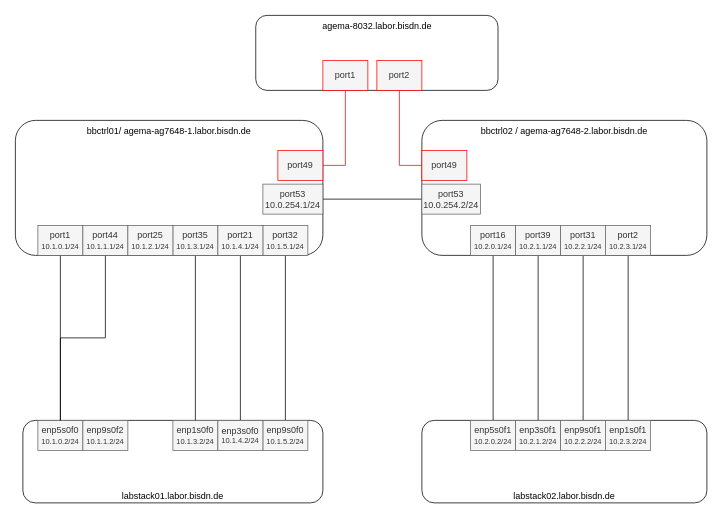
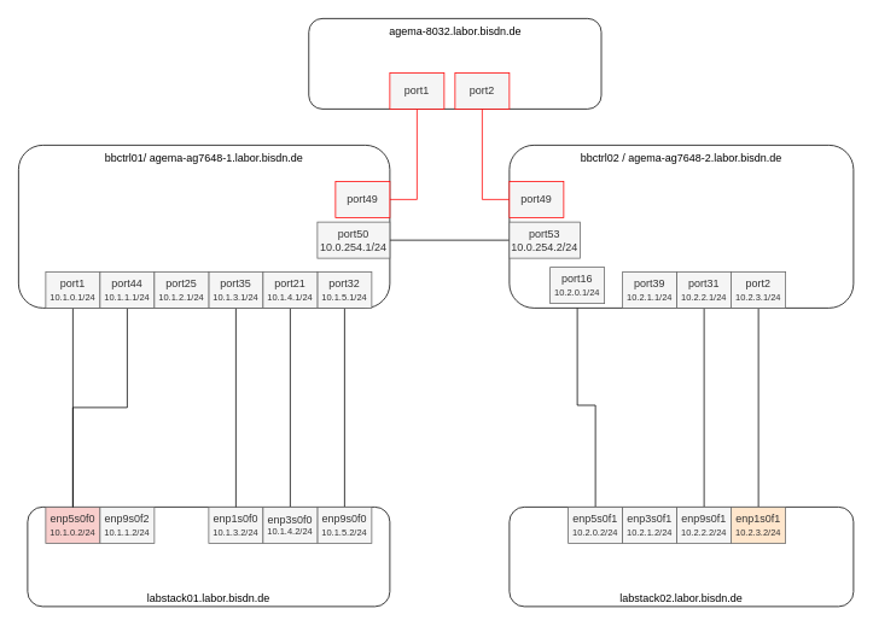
- <mxCell id="35" value="&lt;div&gt;port53&lt;/div&gt;&lt;div&gt;10.0.254.1/24&lt;/div&gt;" style="rounded=0;whiteSpace=wrap;html=1;fillColor=#f5f5f5;strokeColor=#666666;fontColor=#333333;" parent="1" vertex="1"><mxGeometry x="350" y="245" width="80" height="40" as="geometry" /></mxCell>
+ <mxCell id="35" value="&lt;div&gt;port50&lt;/div&gt;&lt;div&gt;10.0.254.1/24&lt;/div&gt;" style="rounded=0;whiteSpace=wrap;html=1;fillColor=#f5f5f5;strokeColor=#666666;fontColor=#333333;" parent="1" vertex="1"><mxGeometry x="350" y="245" width="80" height="40" as="geometry" /></mxCell>
- <mxCell id="21" value="port16&lt;br style=&quot;font-size: 10px&quot;&gt;&lt;font size=&quot;1&quot;&gt;10.2.0.1/24&lt;/font&gt;" style="rounded=0;whiteSpace=wrap;html=1;fillColor=#f5f5f5;strokeColor=#666666;fontColor=#333333;" parent="1" vertex="1"><mxGeometry x="627" y="300" width="60" height="40" as="geometry" /></mxCell>
+ <mxCell id="21" value="port16&lt;br style=&quot;font-size: 10px&quot;&gt;&lt;font size=&quot;1&quot;&gt;10.2.0.1/24&lt;/font&gt;" style="rounded=0;whiteSpace=wrap;html=1;fillColor=#f5f5f5;strokeColor=#666666;fontColor=#333333;" parent="1" vertex="1"><mxGeometry x="607" y="295" width="60" height="40" as="geometry" /></mxCell>
- <mxCell id="6" style="edgeStyle=orthogonalEdgeStyle;rounded=0;orthogonalLoop=1;jettySize=auto;html=1;exitX=0.5;exitY=0;exitDx=0;exitDy=0;entryX=0.5;entryY=1;entryDx=0;entryDy=0;endArrow=none;endFill=0;endSize=18;" parent="1" source="7" target="22" edge="1"><mxGeometry relative="1" as="geometry" /></mxCell>
- <mxCell id="12" value="enp5s0f0&lt;br&gt;&lt;font style=&quot;font-size: 10px&quot;&gt;10.1.0.2/24&lt;/font&gt;" style="rounded=0;whiteSpace=wrap;html=1;fillColor=#f5f5f5;strokeColor=#666666;fontColor=#333333;direction=west;" parent="1" vertex="1"><mxGeometry x="50" y="560" width="60" height="40" as="geometry" /></mxCell>
+ <mxCell id="12" value="enp5s0f0&lt;br&gt;&lt;font style=&quot;font-size: 10px&quot;&gt;10.1.0.2/24&lt;/font&gt;" style="rounded=0;whiteSpace=wrap;html=1;fillColor=#f8cecc;strokeColor=#666666;fontColor=#333333;direction=west;" parent="1" vertex="1"><mxGeometry x="50" y="560" width="60" height="40" as="geometry" /></mxCell>
- <mxCell id="9" value="enp1s0f1&lt;br style=&quot;font-size: 10px&quot;&gt;&lt;font size=&quot;1&quot;&gt;10.2.3.2/24&lt;/font&gt;" style="rounded=0;whiteSpace=wrap;html=1;fillColor=#f5f5f5;strokeColor=#666666;fontColor=#333333;" parent="1" vertex="1"><mxGeometry x="807" y="560" width="60" height="40" as="geometry" /></mxCell>
+ <mxCell id="9" value="enp1s0f1&lt;br style=&quot;font-size: 10px&quot;&gt;&lt;font size=&quot;1&quot;&gt;10.2.3.2/24&lt;/font&gt;" style="rounded=0;whiteSpace=wrap;html=1;fillColor=#ffe6cc;strokeColor=#666666;fontColor=#333333;" parent="1" vertex="1"><mxGeometry x="807" y="560" width="60" height="40" as="geometry" /></mxCell>
